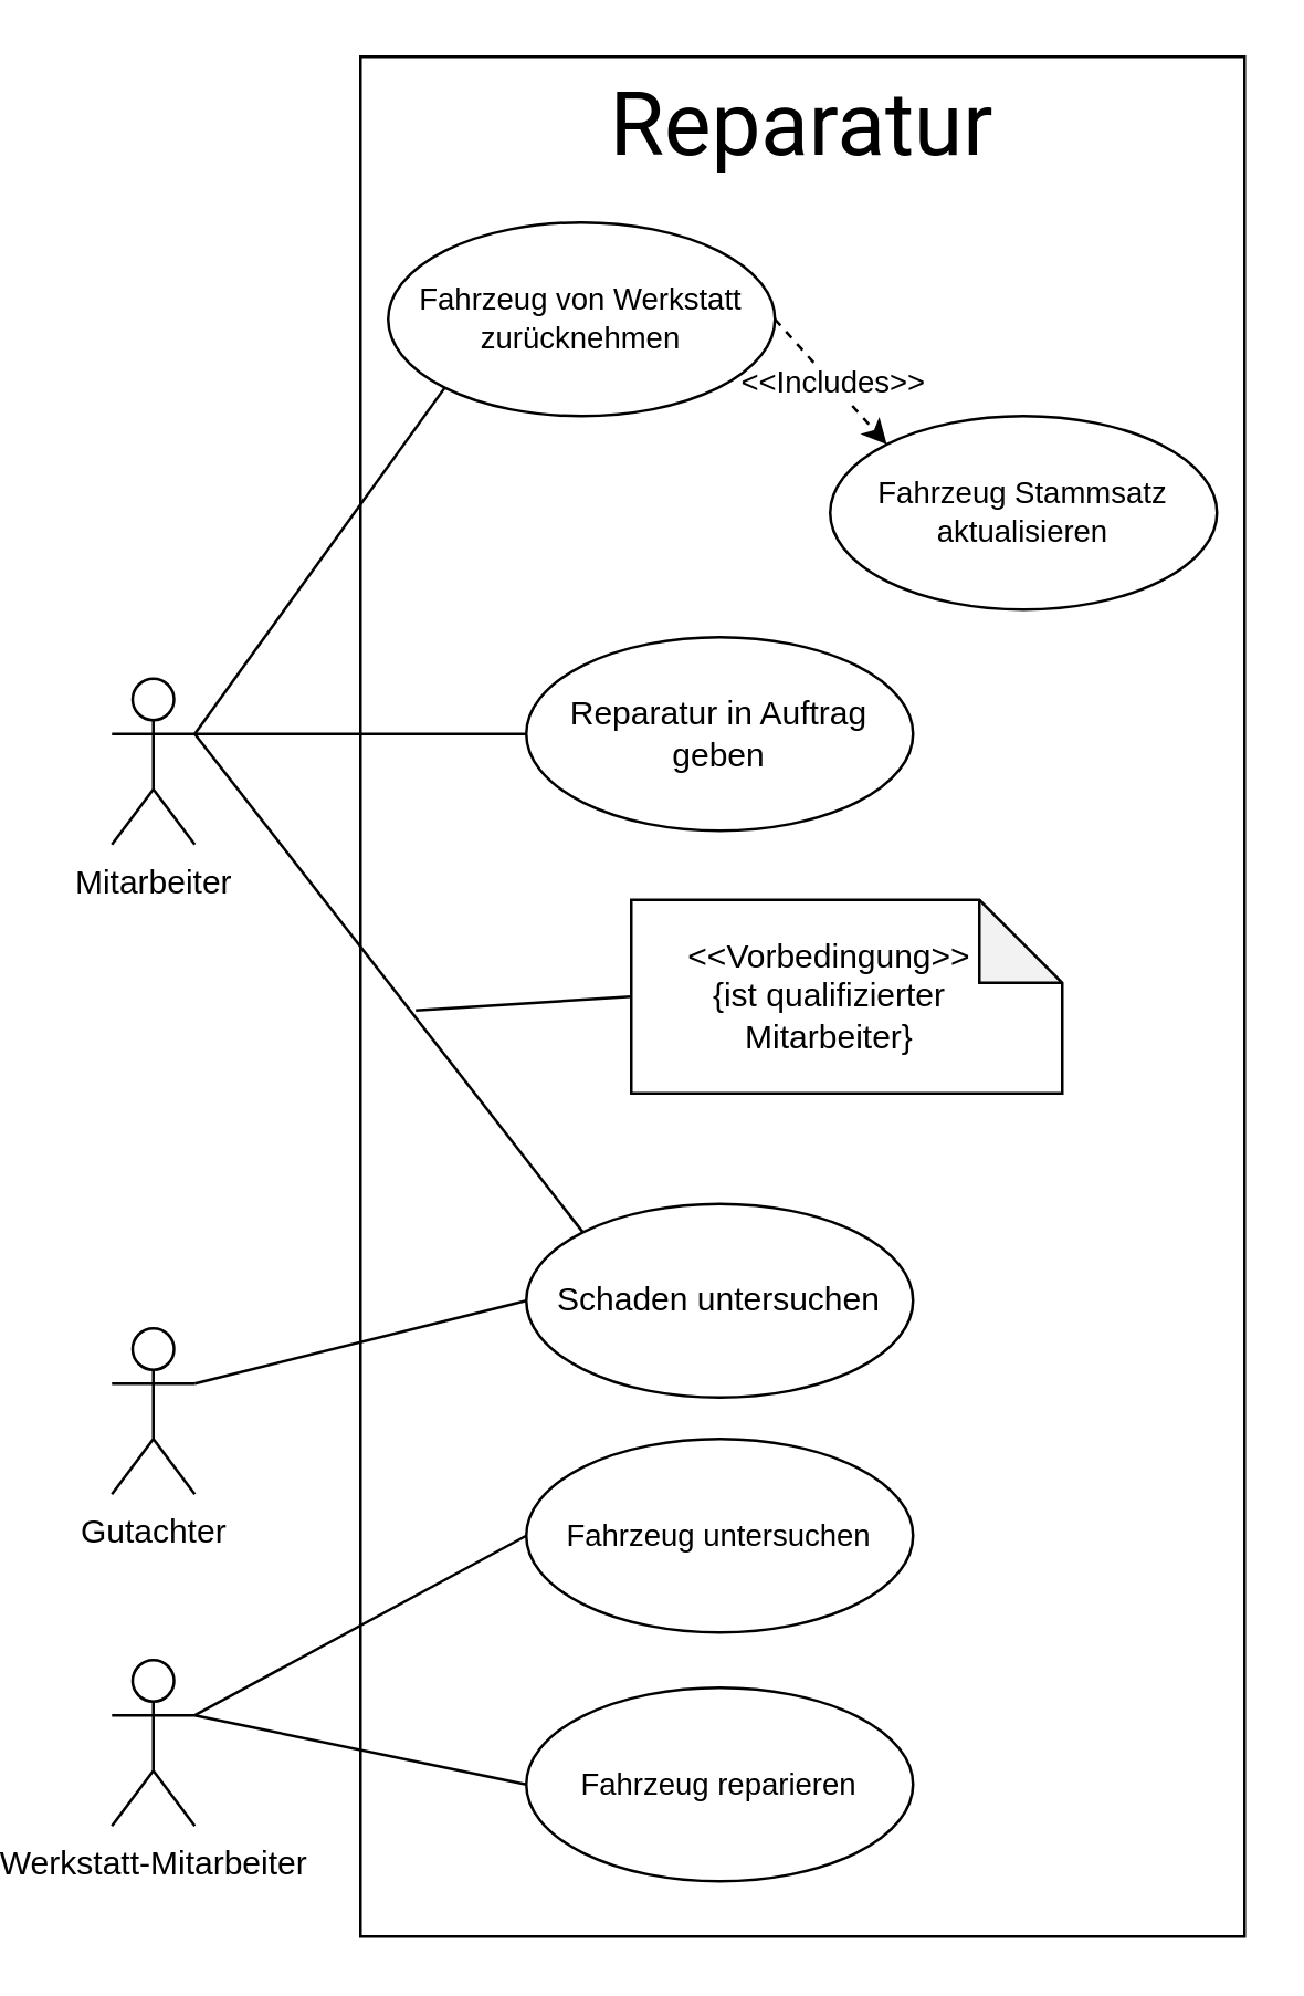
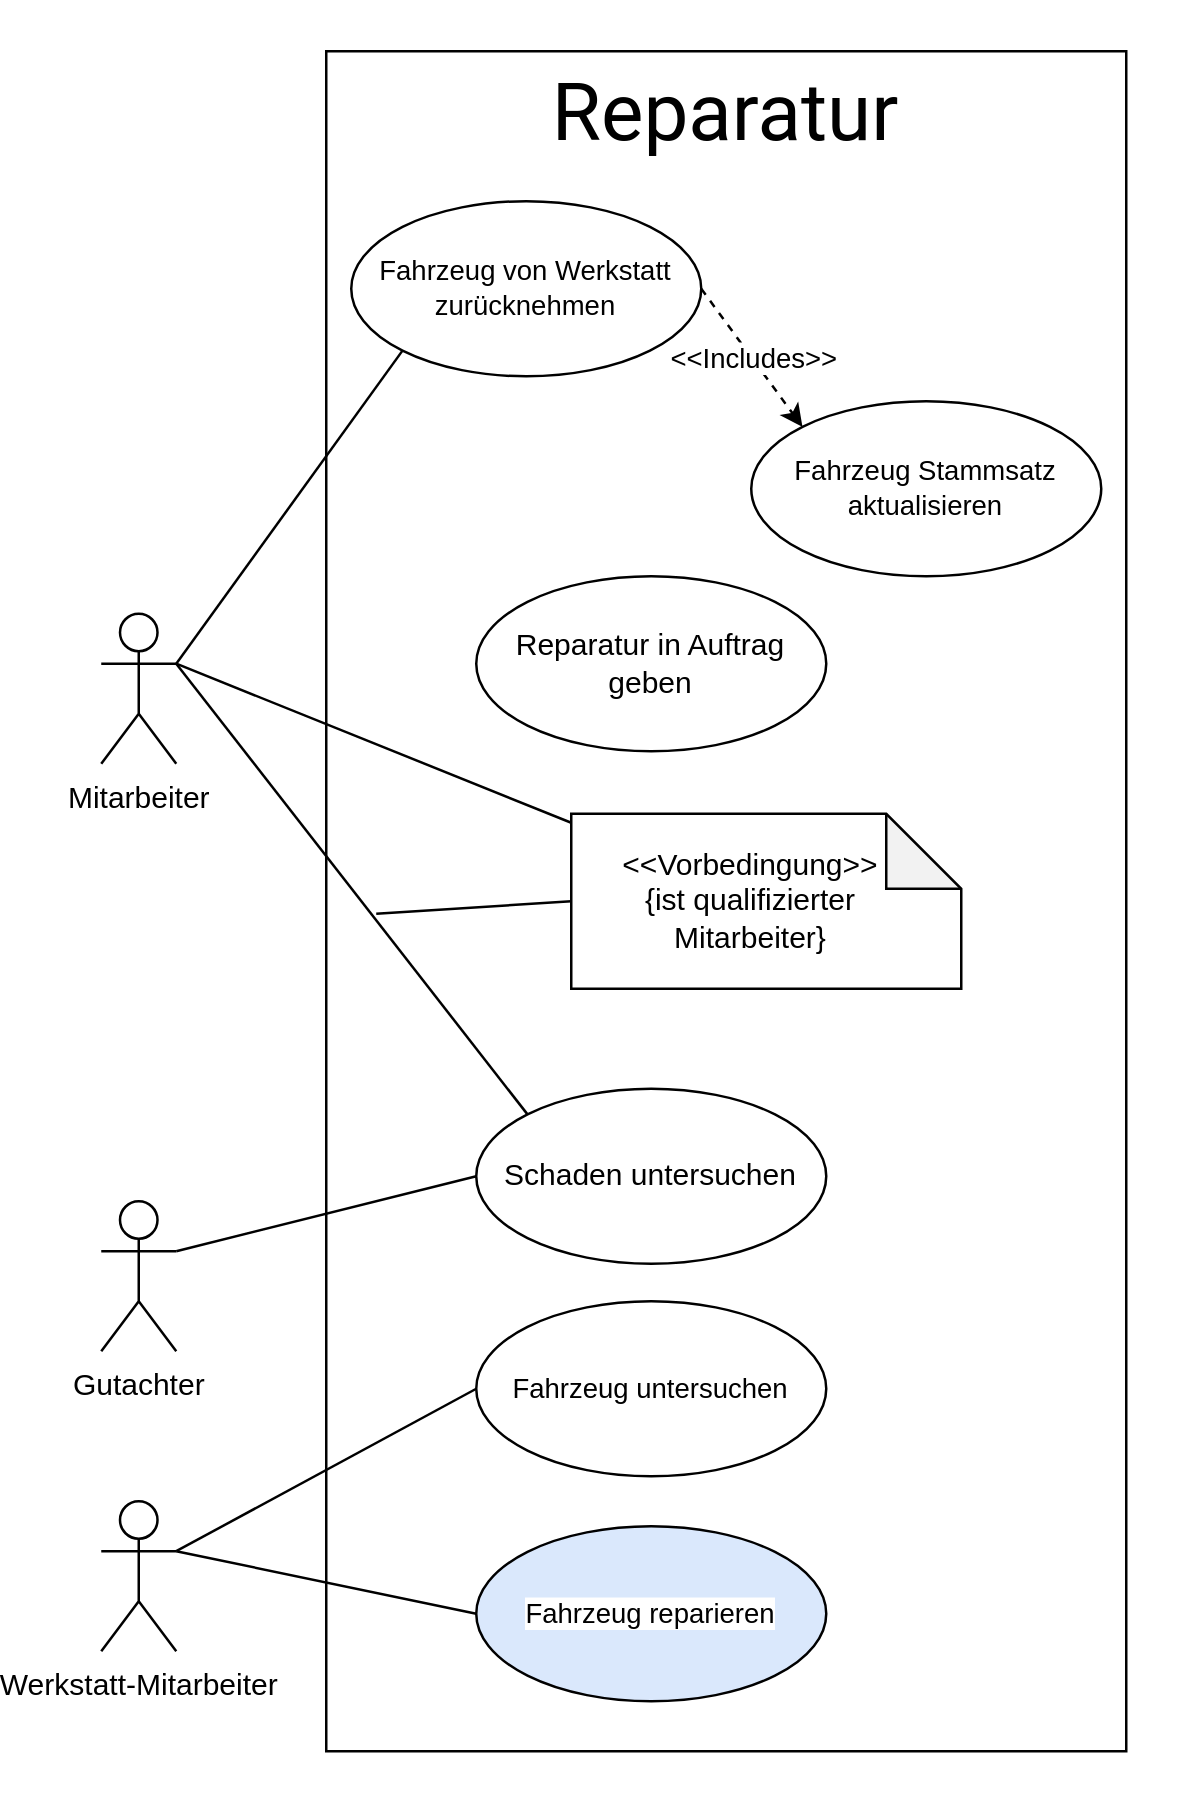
- <mxCell id="22" value="Fahrzeug Stammsatz aktualisieren" style="ellipse;whiteSpace=wrap;html=1;fontFamily=Helvetica;fontSize=11;fontColor=default;labelBackgroundColor=default;spacing=8;" vertex="1" parent="1"><mxGeometry x="280" y="150" width="140" height="70" as="geometry" /></mxCell>
+ <mxCell id="22" value="Fahrzeug Stammsatz aktualisieren" style="ellipse;whiteSpace=wrap;html=1;fontFamily=Helvetica;fontSize=11;fontColor=default;labelBackgroundColor=default;spacing=8;" vertex="1" parent="1"><mxGeometry x="280" y="160" width="140" height="70" as="geometry" /></mxCell>
- <mxCell id="3" style="rounded=0;orthogonalLoop=1;jettySize=auto;html=1;exitX=1;exitY=0.333;exitDx=0;exitDy=0;exitPerimeter=0;endArrow=none;endFill=0;" edge="1" parent="1" source="6" target="13"><mxGeometry relative="1" as="geometry" /></mxCell>
+ <mxCell id="3" style="rounded=0;orthogonalLoop=1;jettySize=auto;html=1;exitX=1;exitY=0.333;exitDx=0;exitDy=0;exitPerimeter=0;endArrow=none;endFill=0;" edge="1" parent="1" source="6" target="16"><mxGeometry relative="1" as="geometry" /></mxCell>
- <mxCell id="21" value="Fahrzeug reparieren" style="ellipse;whiteSpace=wrap;html=1;fontFamily=Helvetica;fontSize=11;fontColor=default;labelBackgroundColor=default;" vertex="1" parent="1"><mxGeometry x="170" y="610" width="140" height="70" as="geometry" /></mxCell>
+ <mxCell id="21" value="Fahrzeug reparieren" style="ellipse;whiteSpace=wrap;html=1;fontFamily=Helvetica;fontSize=11;fontColor=default;labelBackgroundColor=default;fillColor=#dae8fc;" vertex="1" parent="1"><mxGeometry x="170" y="610" width="140" height="70" as="geometry" /></mxCell>
